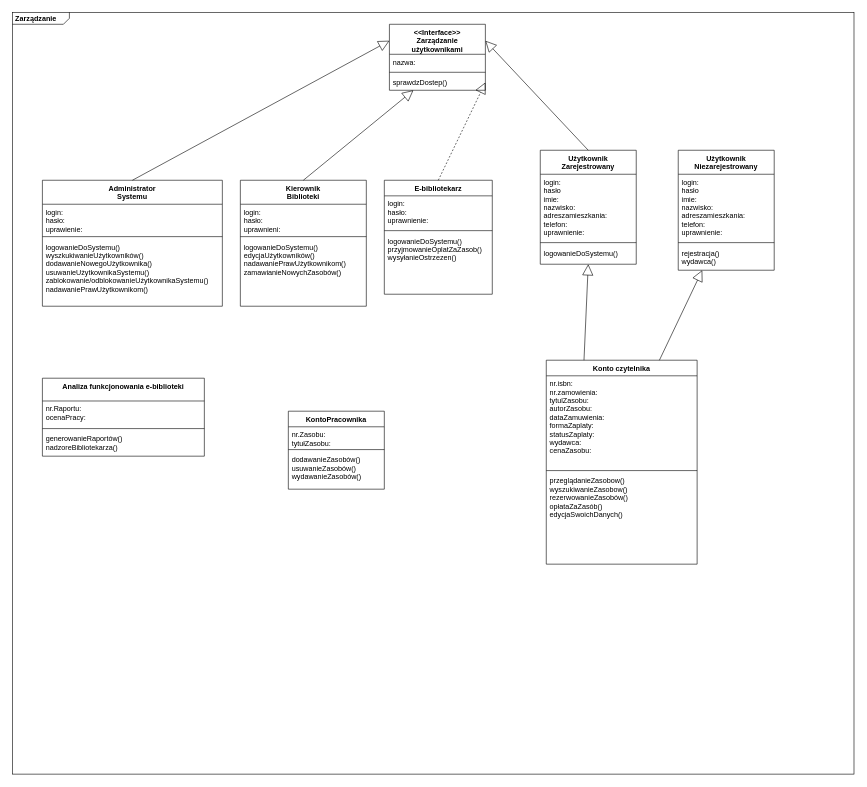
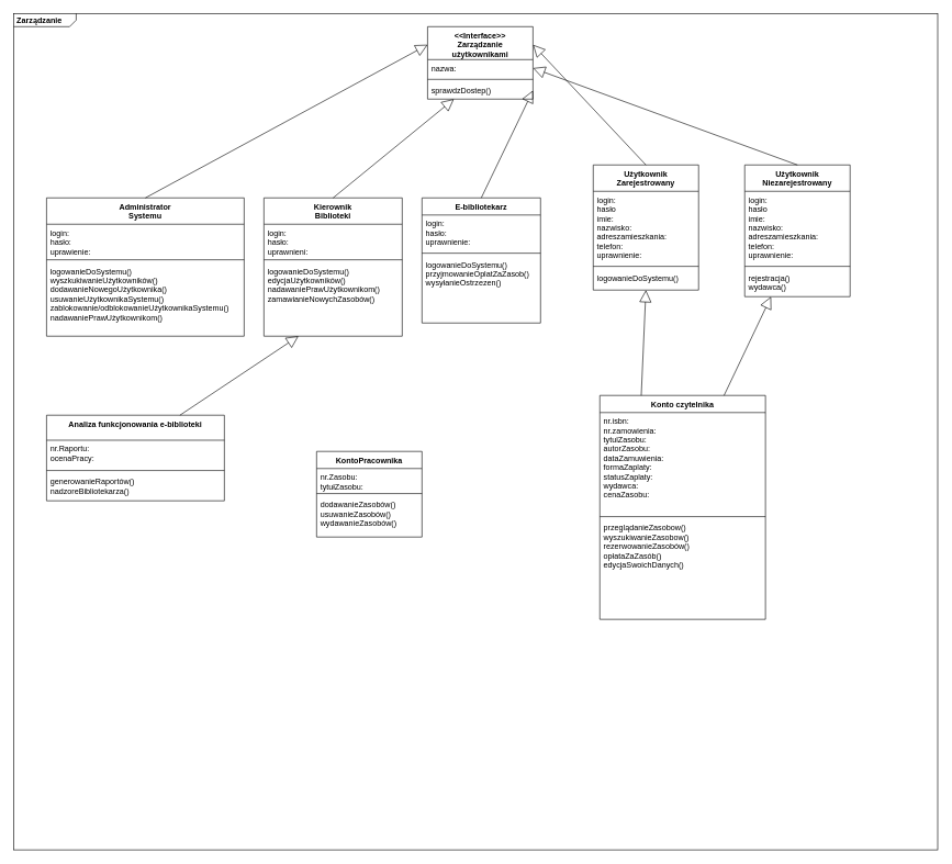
+ <mxCell id="45" value="" style="endArrow=block;endSize=16;endFill=0;html=1;exitX=0.5;exitY=0;exitDx=0;exitDy=0;entryX=1;entryY=0.5;entryDx=0;entryDy=0;" edge="1" parent="1" source="19" target="4"><mxGeometry width="160" relative="1" as="geometry"><mxPoint x="950" y="233" as="sourcePoint" /><mxPoint x="1028.5" y="70" as="targetPoint" /></mxGeometry></mxCell>
- <mxCell id="44" value="" style="endArrow=block;endSize=16;endFill=0;html=1;exitX=0.5;exitY=0;exitDx=0;exitDy=0;entryX=1;entryY=0.5;entryDx=0;entryDy=0;dashed=1;" edge="1" parent="1" source="11" target="6"><mxGeometry width="160" relative="1" as="geometry"><mxPoint x="664" y="280" as="sourcePoint" /><mxPoint x="847.5" y="130" as="targetPoint" /></mxGeometry></mxCell>
+ <mxCell id="44" value="" style="endArrow=block;endSize=16;endFill=0;html=1;exitX=0.5;exitY=0;exitDx=0;exitDy=0;entryX=1;entryY=0.5;entryDx=0;entryDy=0;" edge="1" parent="1" source="11" target="6"><mxGeometry width="160" relative="1" as="geometry"><mxPoint x="664" y="280" as="sourcePoint" /><mxPoint x="847.5" y="130" as="targetPoint" /></mxGeometry></mxCell>
+ <mxCell id="39" value="" style="endArrow=block;endSize=16;endFill=0;html=1;exitX=0.75;exitY=0;exitDx=0;exitDy=0;entryX=0.25;entryY=1;entryDx=0;entryDy=0;" edge="1" parent="1" source="27" target="23"><mxGeometry width="160" relative="1" as="geometry"><mxPoint x="260" y="550" as="sourcePoint" /><mxPoint x="420" y="550" as="targetPoint" /></mxGeometry></mxCell>
